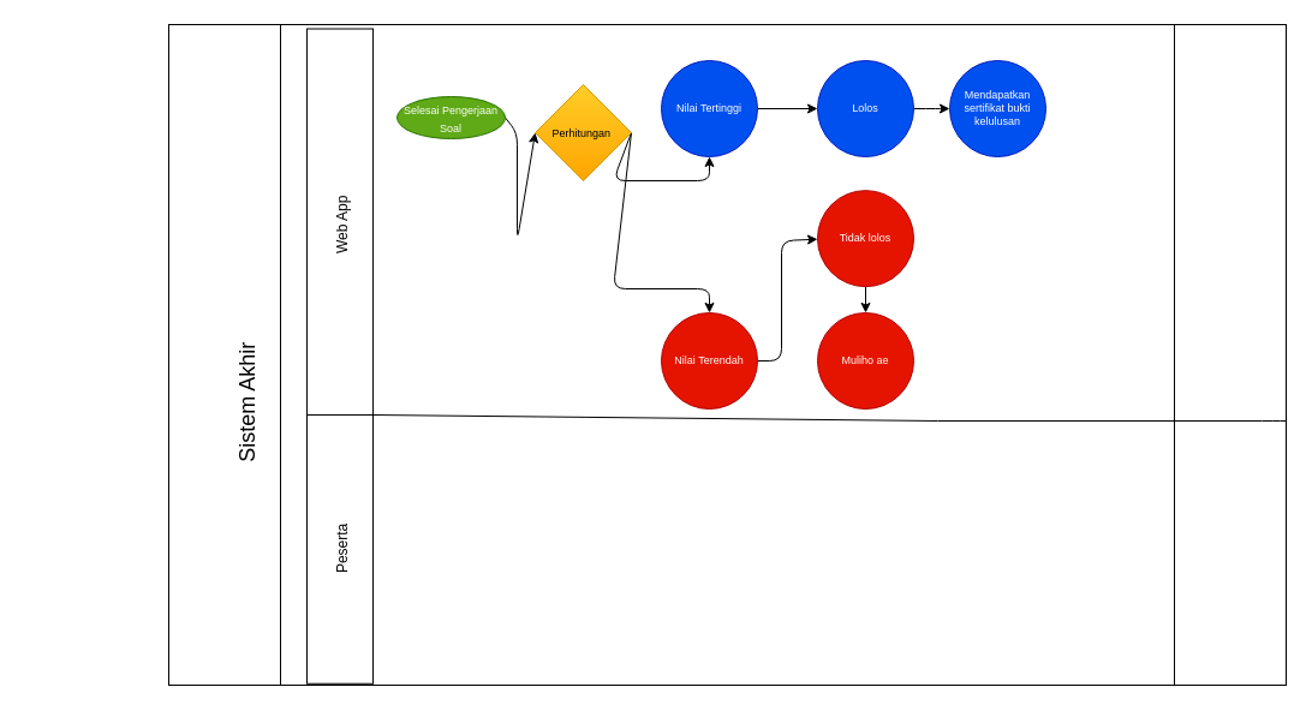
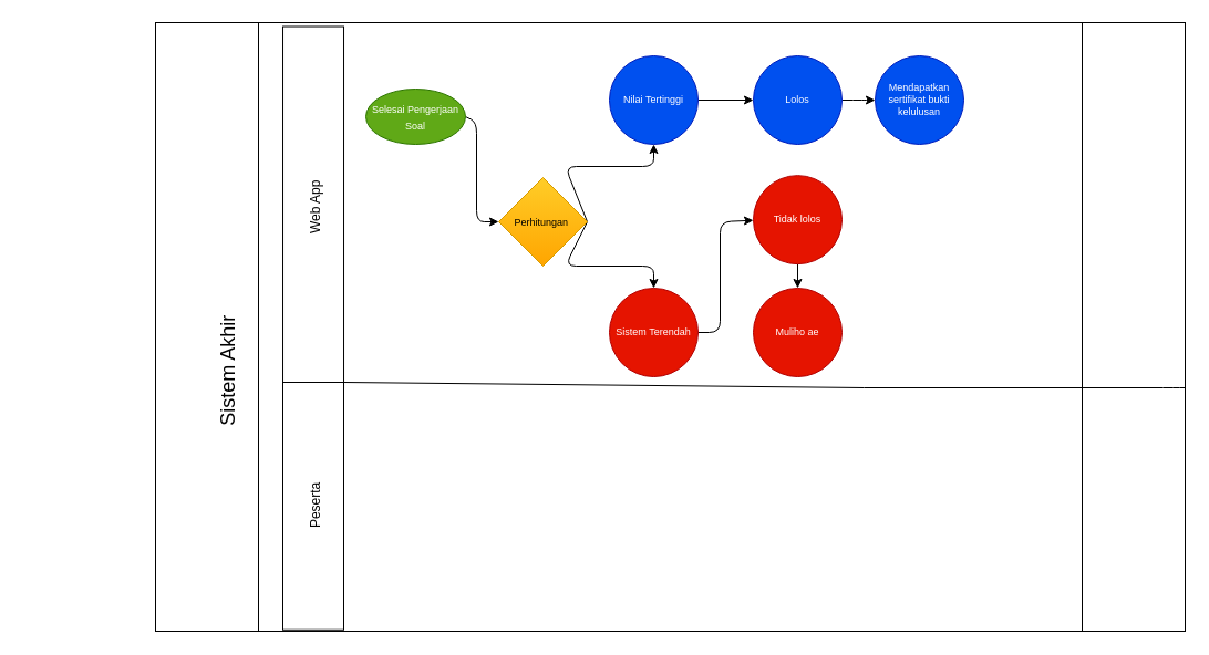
- <mxCell id="5" value="&lt;font style=&quot;font-size: 9px;&quot;&gt;Selesai Pengerjaan Soal&lt;/font&gt;" style="ellipse;whiteSpace=wrap;html=1;fillColor=#60a917;fontColor=#ffffff;strokeColor=#2D7600;" vertex="1" parent="1"><mxGeometry x="330" y="80" width="90" height="35" as="geometry" /></mxCell>
+ <mxCell id="5" value="&lt;font style=&quot;font-size: 9px;&quot;&gt;Selesai Pengerjaan Soal&lt;/font&gt;" style="ellipse;whiteSpace=wrap;html=1;fillColor=#60a917;fontColor=#ffffff;strokeColor=#2D7600;" vertex="1" parent="1"><mxGeometry x="330" y="80" width="90" height="50" as="geometry" /></mxCell>
- <mxCell id="8" value="&lt;font style=&quot;font-size: 9px;&quot;&gt;Perhitungan&amp;nbsp;&lt;/font&gt;" style="rhombus;whiteSpace=wrap;html=1;fillColor=#ffcd28;gradientColor=#ffa500;strokeColor=#d79b00;" vertex="1" parent="1"><mxGeometry x="445" y="70" width="80" height="80" as="geometry" /></mxCell>
+ <mxCell id="8" value="&lt;font style=&quot;font-size: 9px;&quot;&gt;Perhitungan&amp;nbsp;&lt;/font&gt;" style="rhombus;whiteSpace=wrap;html=1;fillColor=#ffcd28;gradientColor=#ffa500;strokeColor=#d79b00;" vertex="1" parent="1"><mxGeometry x="450" y="160" width="80" height="80" as="geometry" /></mxCell>
- <mxCell id="12" value="Nilai Terendah" style="ellipse;whiteSpace=wrap;html=1;aspect=fixed;fontSize=9;fillColor=#e51400;fontColor=#ffffff;strokeColor=#B20000;" vertex="1" parent="1"><mxGeometry x="550" y="260" width="80" height="80" as="geometry" /></mxCell>
+ <mxCell id="12" value="Sistem Terendah" style="ellipse;whiteSpace=wrap;html=1;aspect=fixed;fontSize=9;fillColor=#e51400;fontColor=#ffffff;strokeColor=#B20000;" vertex="1" parent="1"><mxGeometry x="550" y="260" width="80" height="80" as="geometry" /></mxCell>
